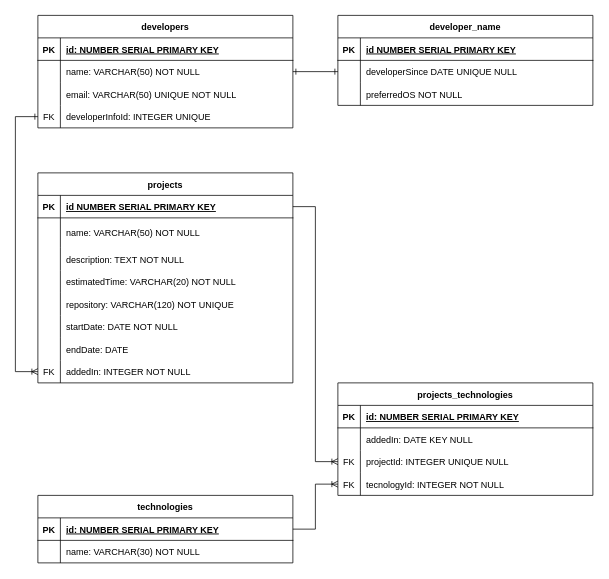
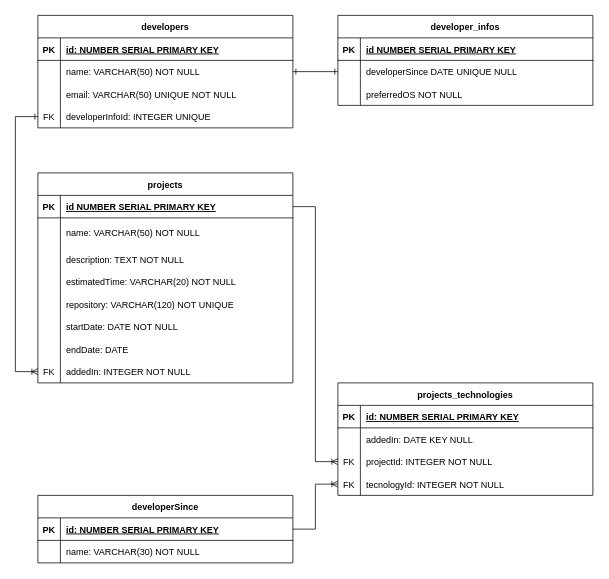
- <mxCell id="2" value="developer_name" style="shape=table;startSize=30;container=1;collapsible=1;childLayout=tableLayout;fixedRows=1;rowLines=0;fontStyle=1;align=center;resizeLast=1;" parent="1" vertex="1"><mxGeometry x="450" y="20" width="340" height="120" as="geometry" /></mxCell>
+ <mxCell id="2" value="developer_infos" style="shape=table;startSize=30;container=1;collapsible=1;childLayout=tableLayout;fixedRows=1;rowLines=0;fontStyle=1;align=center;resizeLast=1;" parent="1" vertex="1"><mxGeometry x="450" y="20" width="340" height="120" as="geometry" /></mxCell>
- <mxCell id="67" value="projectId: INTEGER UNIQUE NULL" style="shape=partialRectangle;connectable=0;fillColor=none;top=0;left=0;bottom=0;right=0;align=left;spacingLeft=6;overflow=hidden;" parent="65" vertex="1"><mxGeometry x="30" width="310" height="30" as="geometry"><mxRectangle width="310" height="30" as="alternateBounds" /></mxGeometry></mxCell>
+ <mxCell id="67" value="projectId: INTEGER NOT NULL" style="shape=partialRectangle;connectable=0;fillColor=none;top=0;left=0;bottom=0;right=0;align=left;spacingLeft=6;overflow=hidden;" parent="65" vertex="1"><mxGeometry x="30" width="310" height="30" as="geometry"><mxRectangle width="310" height="30" as="alternateBounds" /></mxGeometry></mxCell>
- <mxCell id="51" value="technologies" style="shape=table;startSize=30;container=1;collapsible=1;childLayout=tableLayout;fixedRows=1;rowLines=0;fontStyle=1;align=center;resizeLast=1;" parent="1" vertex="1"><mxGeometry x="50" y="660" width="340" height="90" as="geometry" /></mxCell>
+ <mxCell id="51" value="developerSince" style="shape=table;startSize=30;container=1;collapsible=1;childLayout=tableLayout;fixedRows=1;rowLines=0;fontStyle=1;align=center;resizeLast=1;" parent="1" vertex="1"><mxGeometry x="50" y="660" width="340" height="90" as="geometry" /></mxCell>
